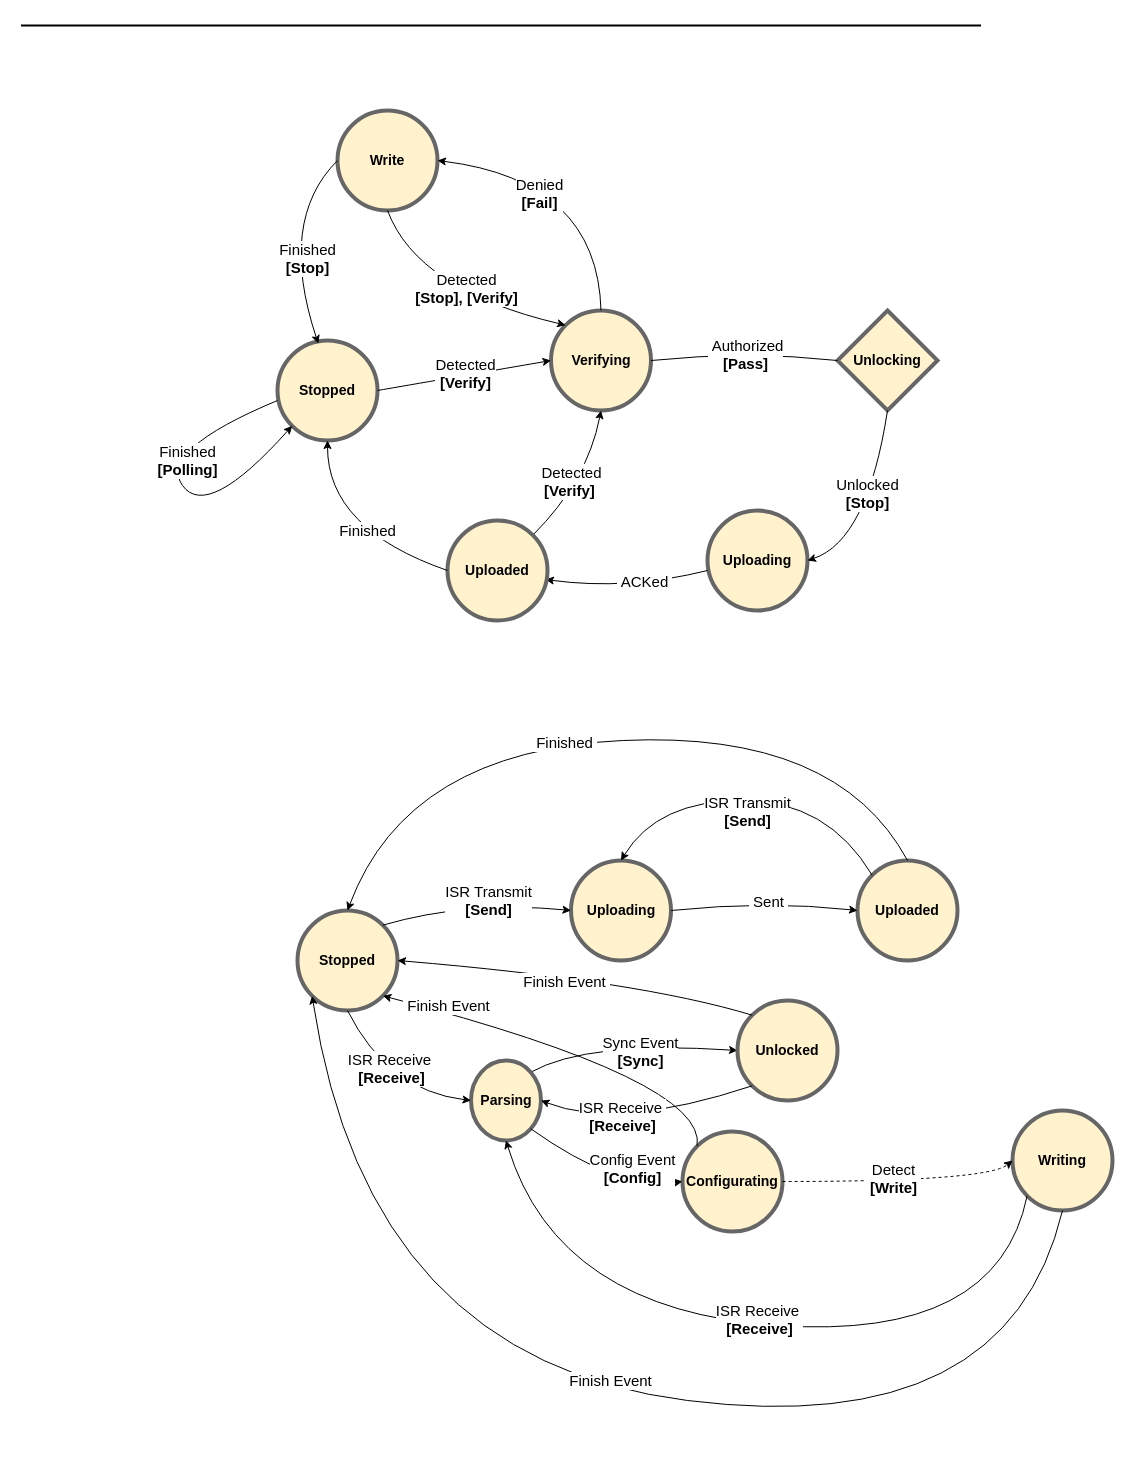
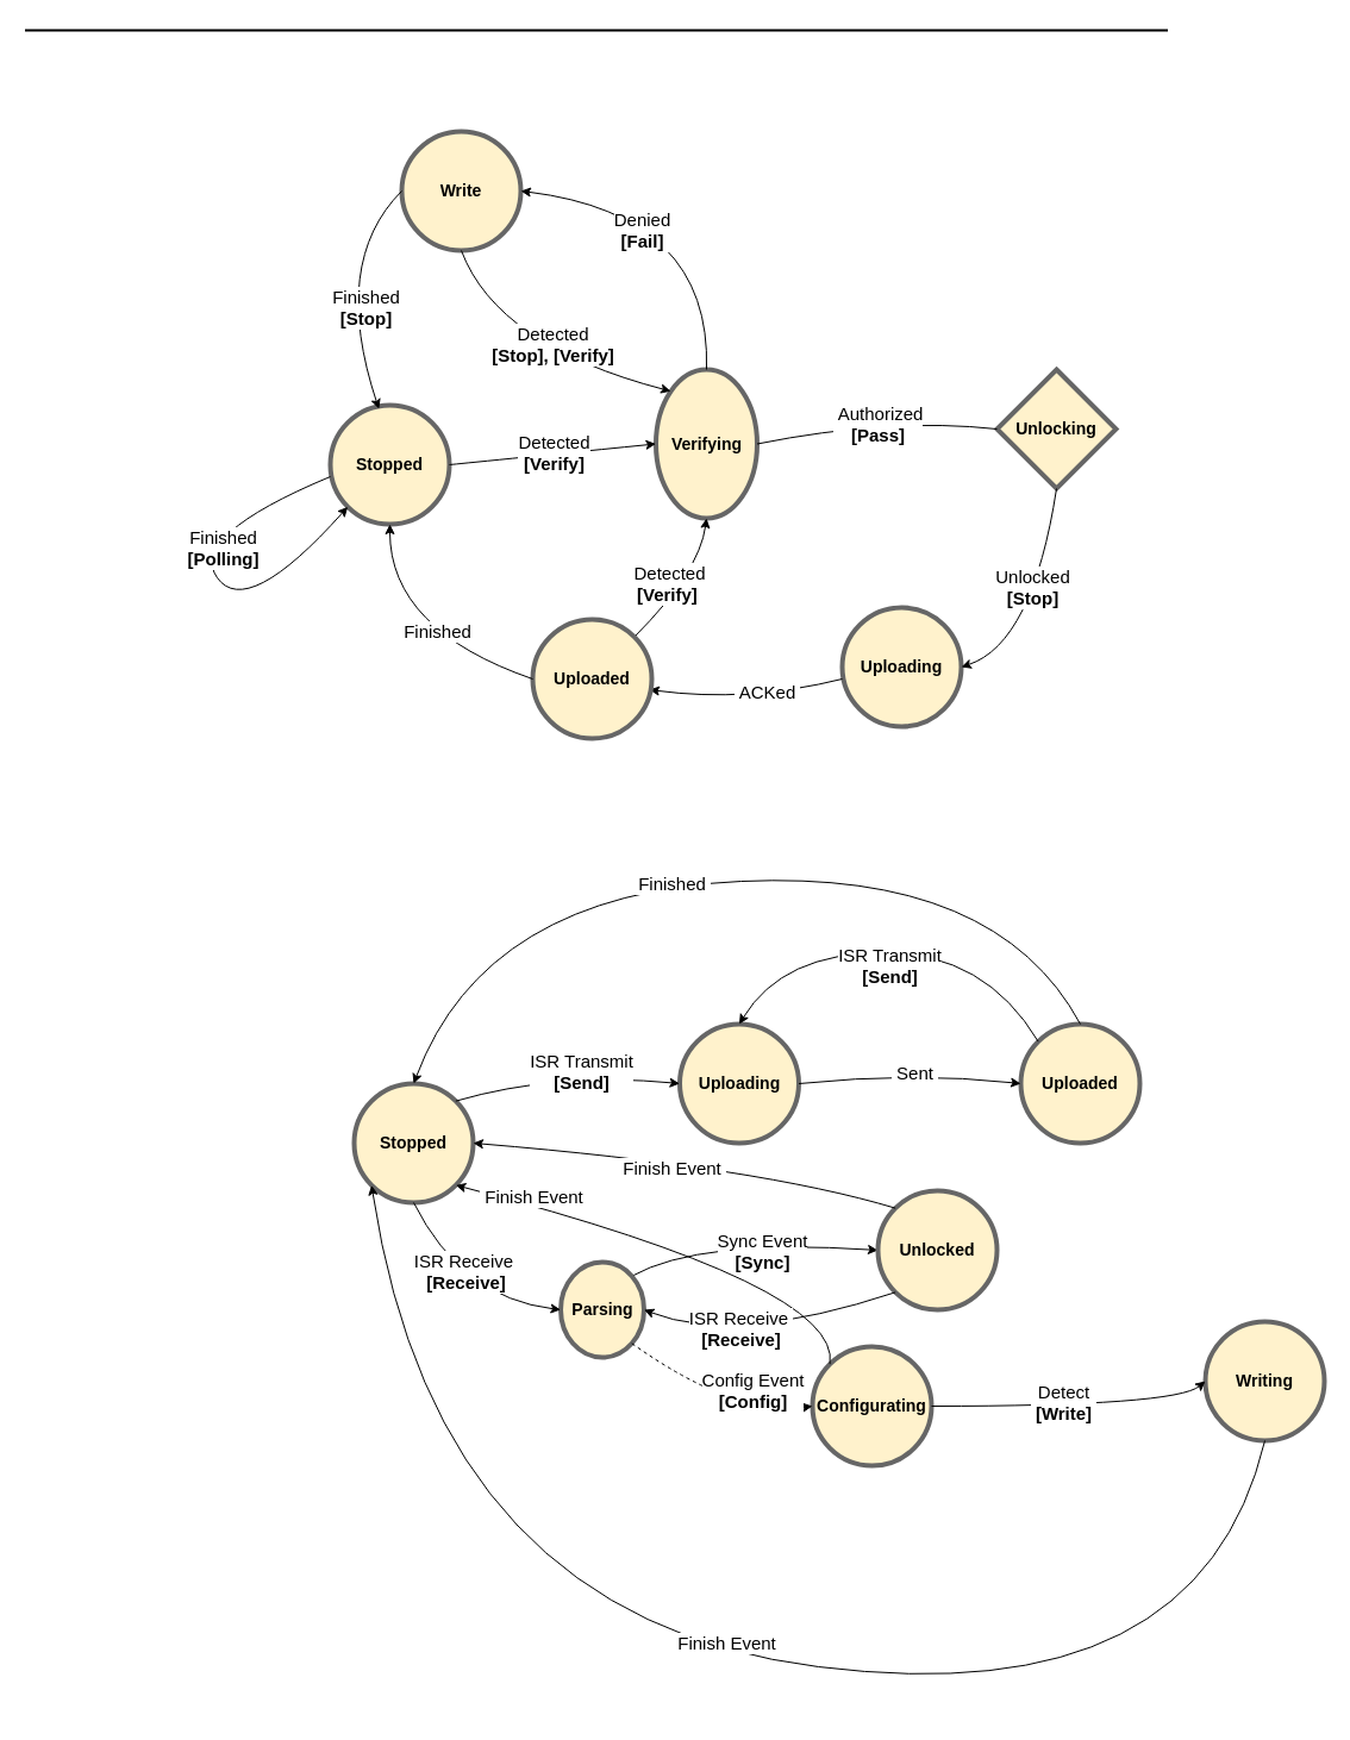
- <mxCell id="6" value="&lt;font style=&quot;font-size: 14px;&quot;&gt;&lt;b&gt;Verifying&lt;/b&gt;&lt;/font&gt;" style="ellipse;whiteSpace=wrap;html=1;aspect=fixed;strokeWidth=4;fillColor=#fff2cc;strokeColor=#666666;" parent="1" vertex="1"><mxGeometry x="550.5" y="310" width="100" height="100" as="geometry" /></mxCell>
+ <mxCell id="6" value="&lt;font style=&quot;font-size: 14px;&quot;&gt;&lt;b&gt;Verifying&lt;/b&gt;&lt;/font&gt;" style="ellipse;whiteSpace=wrap;html=1;aspect=fixed;strokeWidth=4;fillColor=#fff2cc;strokeColor=#666666;" parent="1" vertex="1"><mxGeometry x="550.5" y="310" width="85" height="125" as="geometry" /></mxCell>
- <mxCell id="42" value="" style="curved=1;endArrow=classic;html=1;rounded=0;exitX=1;exitY=1;exitDx=0;exitDy=0;entryX=0;entryY=0.5;entryDx=0;entryDy=0;" parent="1" source="37" target="39" edge="1"><mxGeometry width="50" height="50" relative="1" as="geometry"><mxPoint x="566" y="1085" as="sourcePoint" /><mxPoint x="687" y="1060" as="targetPoint" /><Array as="points"><mxPoint x="617" y="1190" /></Array></mxGeometry></mxCell>
+ <mxCell id="42" value="" style="curved=1;endArrow=classic;html=1;rounded=0;exitX=1;exitY=1;exitDx=0;exitDy=0;entryX=0;entryY=0.5;entryDx=0;entryDy=0;dashed=1;" parent="1" source="37" target="39" edge="1"><mxGeometry width="50" height="50" relative="1" as="geometry"><mxPoint x="566" y="1085" as="sourcePoint" /><mxPoint x="687" y="1060" as="targetPoint" /><Array as="points"><mxPoint x="617" y="1190" /></Array></mxGeometry></mxCell>
- <mxCell id="45" value="" style="curved=1;endArrow=classic;html=1;rounded=0;exitX=1;exitY=0.5;exitDx=0;exitDy=0;entryX=0;entryY=0.5;entryDx=0;entryDy=0;dashed=1;" parent="1" source="39" target="44" edge="1"><mxGeometry width="50" height="50" relative="1" as="geometry"><mxPoint x="797" y="1181" as="sourcePoint" /><mxPoint x="1003" y="1231" as="targetPoint" /><Array as="points"><mxPoint x="987" y="1181" /></Array></mxGeometry></mxCell>
+ <mxCell id="45" value="" style="curved=1;endArrow=classic;html=1;rounded=0;exitX=1;exitY=0.5;exitDx=0;exitDy=0;entryX=0;entryY=0.5;entryDx=0;entryDy=0;" parent="1" source="39" target="44" edge="1"><mxGeometry width="50" height="50" relative="1" as="geometry"><mxPoint x="797" y="1181" as="sourcePoint" /><mxPoint x="1003" y="1231" as="targetPoint" /><Array as="points"><mxPoint x="987" y="1181" /></Array></mxGeometry></mxCell>
- <mxCell id="47" value="" style="curved=1;endArrow=classic;html=1;rounded=0;exitX=0;exitY=1;exitDx=0;exitDy=0;entryX=0.5;entryY=1;entryDx=0;entryDy=0;" parent="1" source="44" target="37" edge="1"><mxGeometry width="50" height="50" relative="1" as="geometry"><mxPoint x="670.5" y="1330" as="sourcePoint" /><mxPoint x="794.5" y="1430" as="targetPoint" /><Array as="points"><mxPoint x="997" y="1340" /><mxPoint x="557" y="1310" /></Array></mxGeometry></mxCell>
- <mxCell id="48" value="&lt;span style=&quot;font-size: 15px;&quot;&gt;ISR Receive&amp;nbsp;&lt;br&gt;&lt;b&gt;[Receive]&lt;/b&gt;&lt;br&gt;&lt;/span&gt;" style="edgeLabel;html=1;align=center;verticalAlign=middle;resizable=0;points=[];" parent="47" vertex="1" connectable="0"><mxGeometry x="0.008" y="2" relative="1" as="geometry"><mxPoint x="-1" y="-7" as="offset" /></mxGeometry></mxCell>
